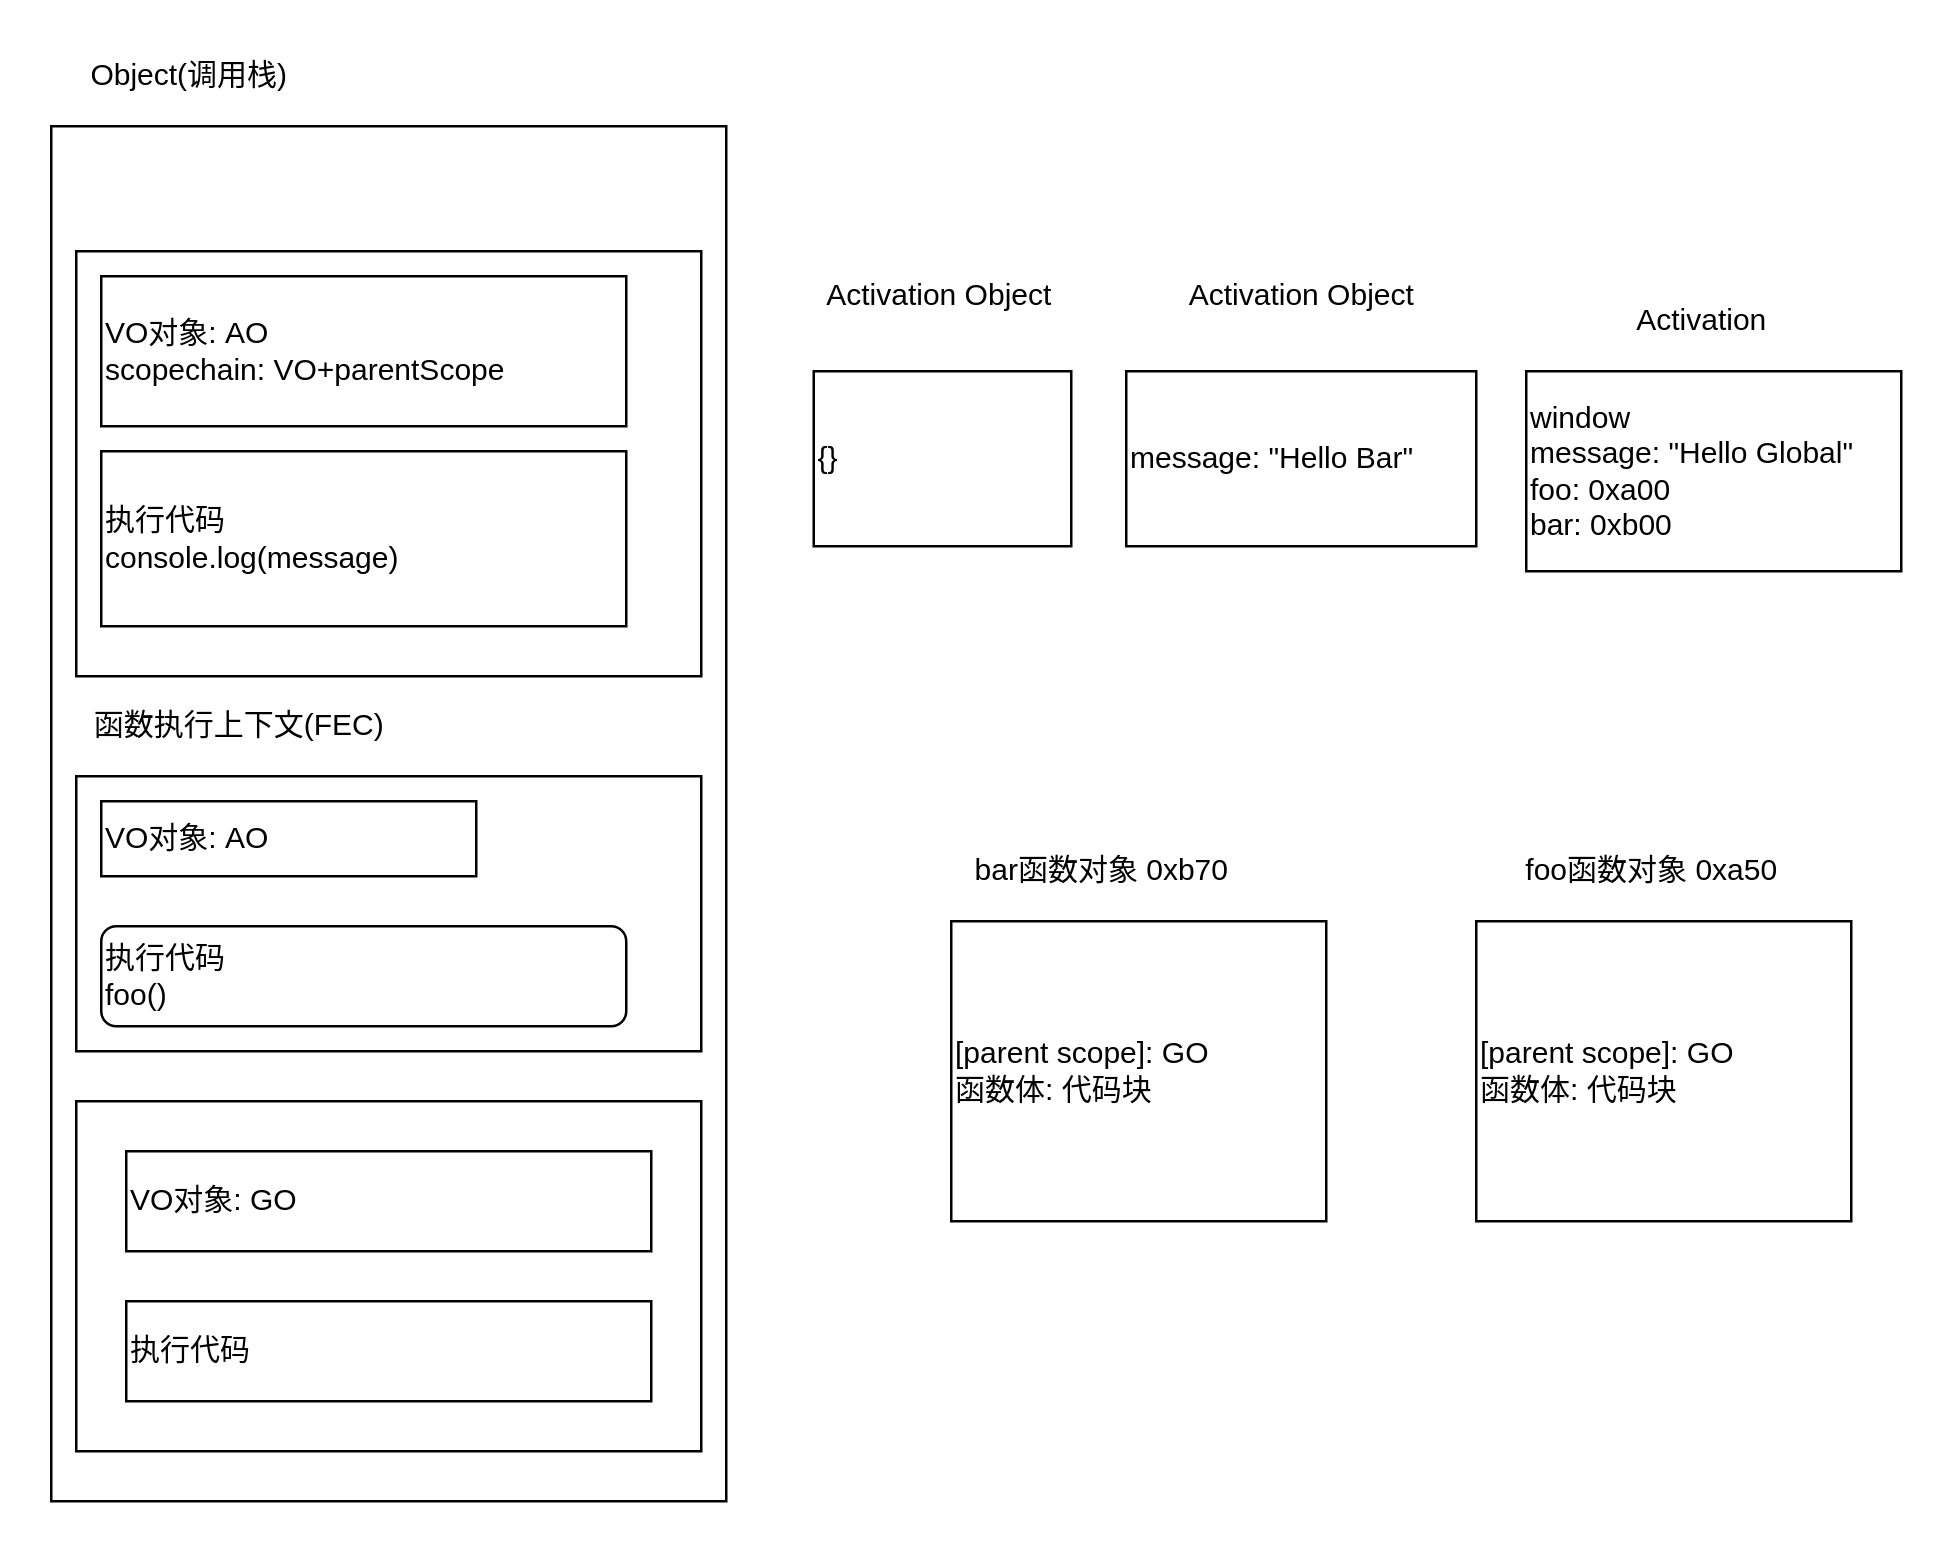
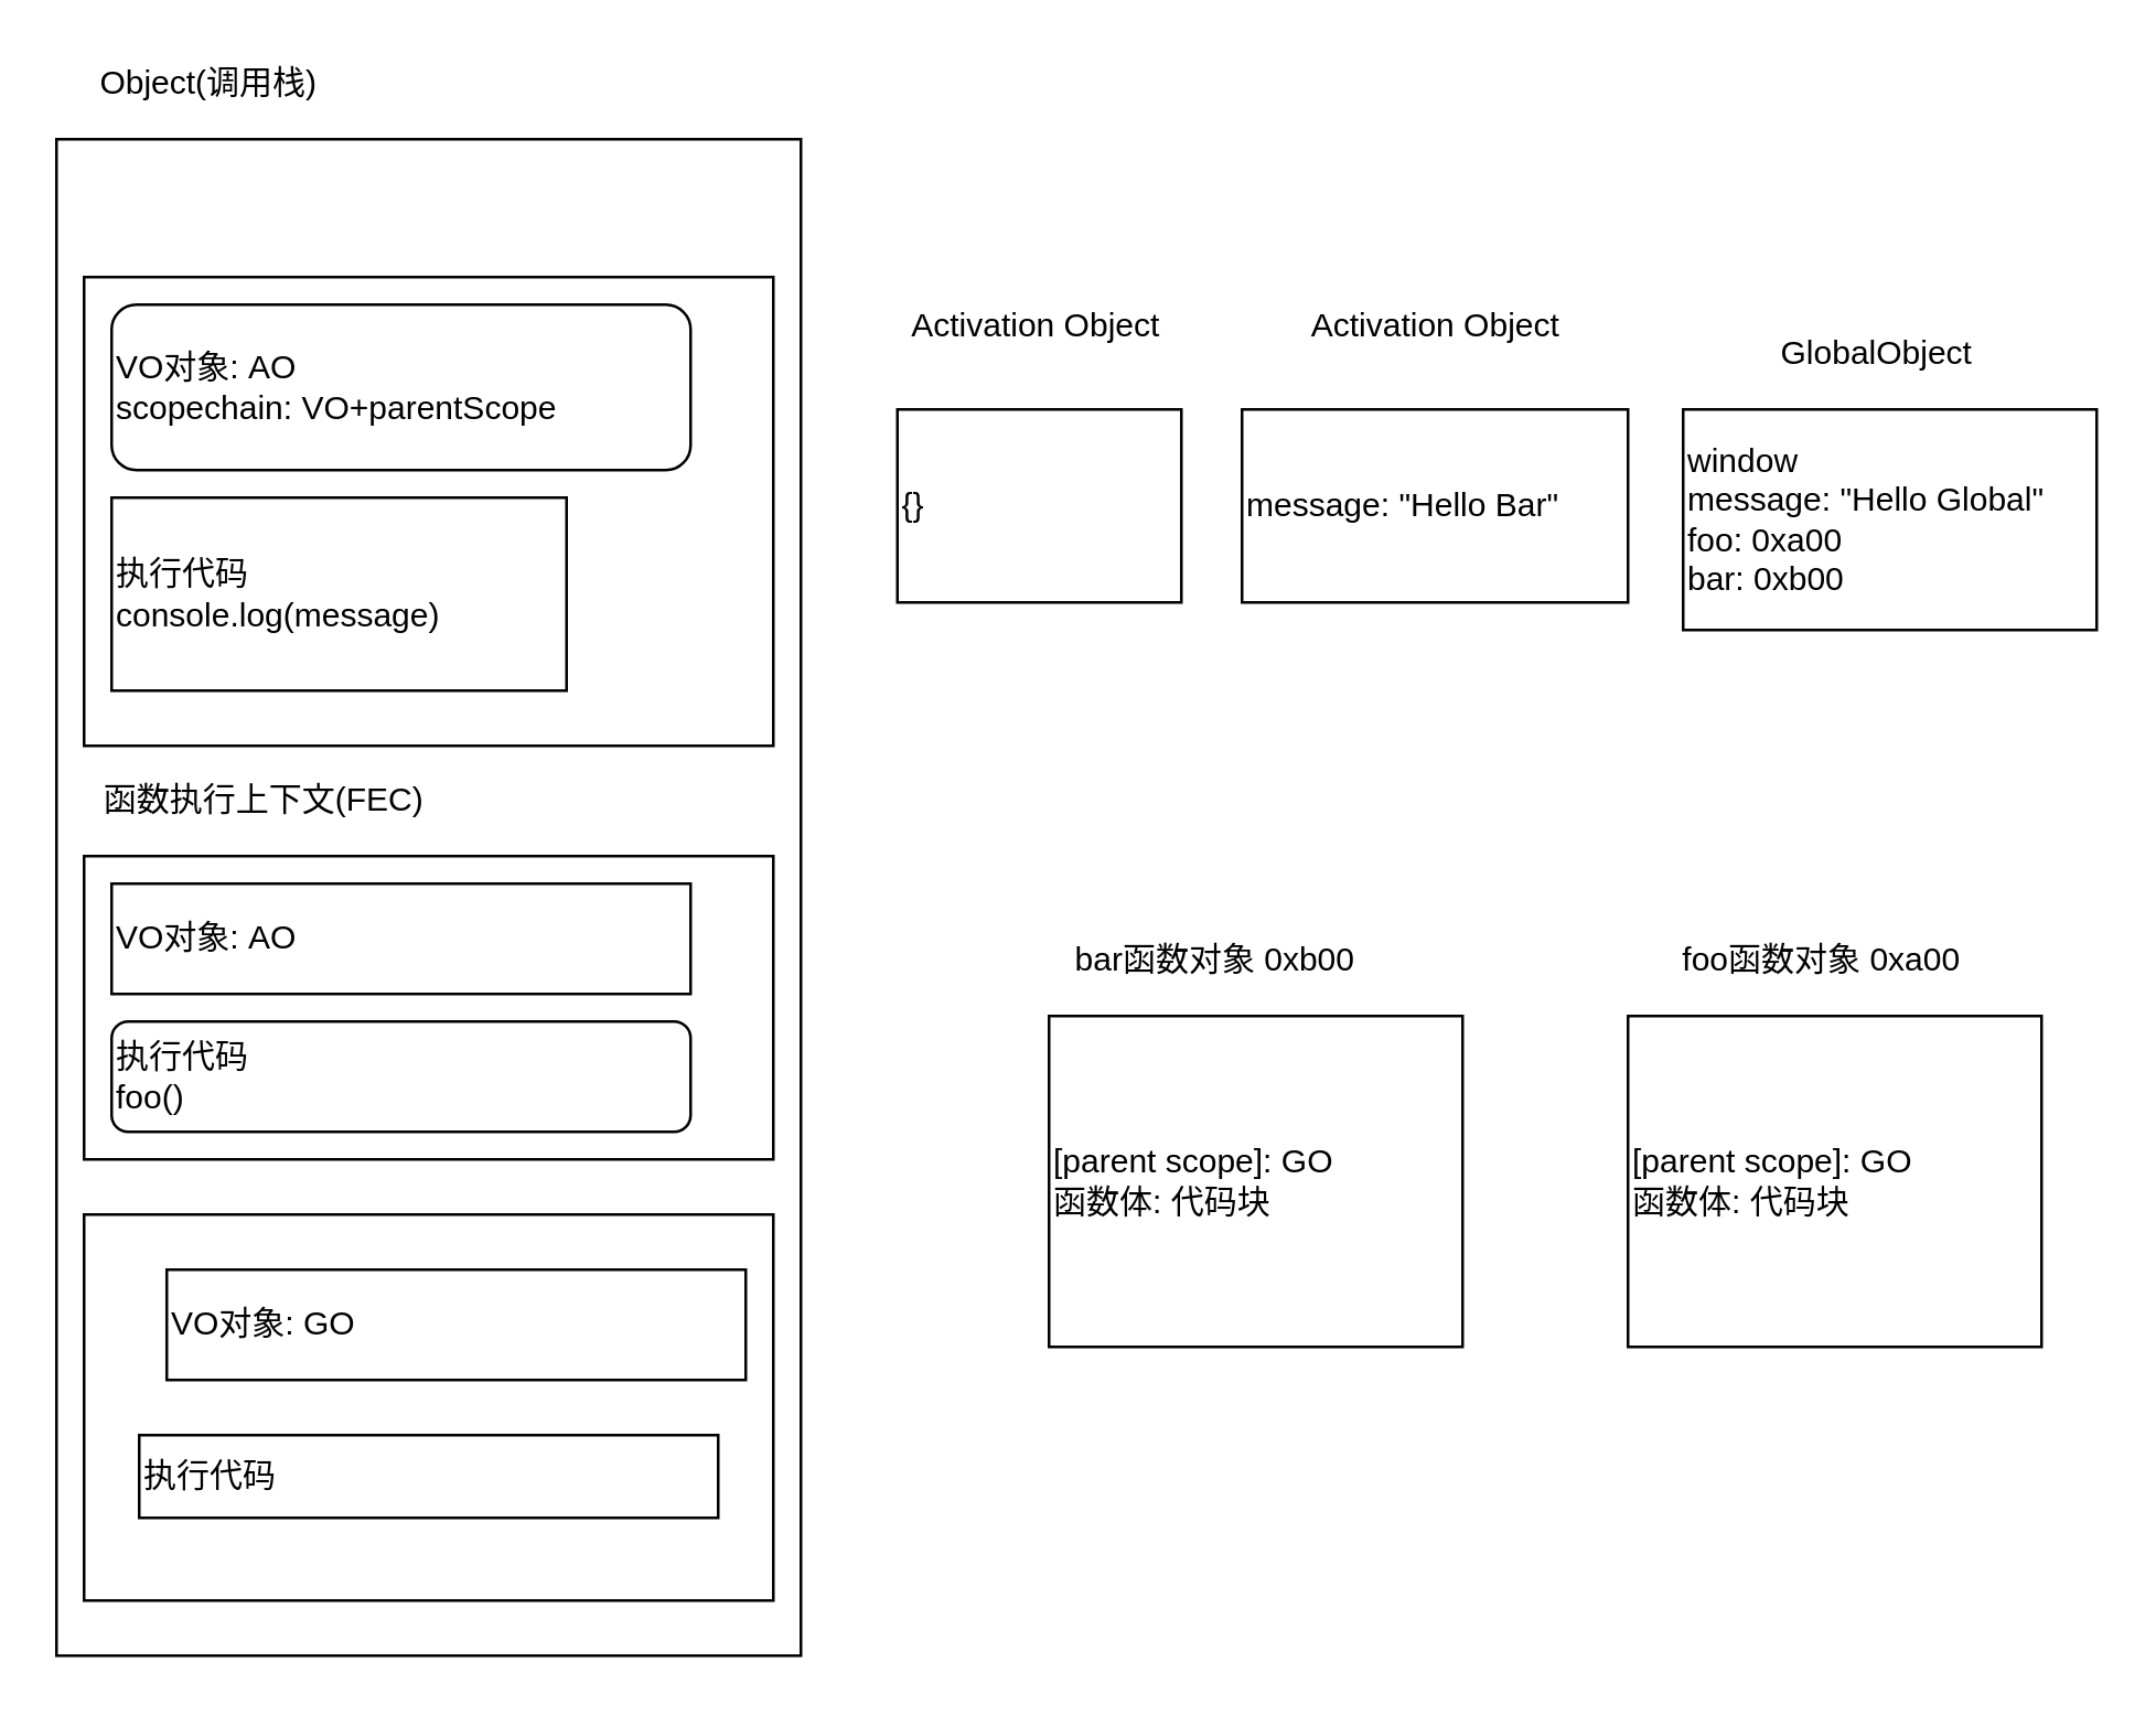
- <mxCell id="5" value="Activation" style="text;html=1;align=center;verticalAlign=middle;resizable=0;points=[];autosize=1;strokeColor=none;" parent="1" vertex="1"><mxGeometry x="640" y="118" width="80" height="20" as="geometry" /></mxCell>
+ <mxCell id="5" value="GlobalObject" style="text;html=1;align=center;verticalAlign=middle;resizable=0;points=[];autosize=1;strokeColor=none;" parent="1" vertex="1"><mxGeometry x="640" y="118" width="80" height="20" as="geometry" /></mxCell>
- <mxCell id="20" value="VO对象: AO&lt;br&gt;scopechain: VO+parentScope" style="rounded=0;whiteSpace=wrap;html=1;align=left;" parent="1" vertex="1"><mxGeometry x="40" y="110" width="210" height="60" as="geometry" /></mxCell>
+ <mxCell id="20" value="VO对象: AO&lt;br&gt;scopechain: VO+parentScope" style="whiteSpace=wrap;html=1;align=left;rounded=1;" parent="1" vertex="1"><mxGeometry x="40" y="110" width="210" height="60" as="geometry" /></mxCell>
- <mxCell id="21" value="执行代码&lt;br&gt;console.log(message)" style="rounded=0;whiteSpace=wrap;html=1;align=left;" parent="1" vertex="1"><mxGeometry x="40" y="180" width="210" height="70" as="geometry" /></mxCell>
+ <mxCell id="21" value="执行代码&lt;br&gt;console.log(message)" style="rounded=0;whiteSpace=wrap;html=1;align=left;" parent="1" vertex="1"><mxGeometry x="40" y="180" width="165" height="70" as="geometry" /></mxCell>
- <mxCell id="15" value="VO对象: AO" style="rounded=0;whiteSpace=wrap;html=1;align=left;" parent="1" vertex="1"><mxGeometry x="40" y="320" width="150" height="30" as="geometry" /></mxCell>
+ <mxCell id="15" value="VO对象: AO" style="rounded=0;whiteSpace=wrap;html=1;align=left;" parent="1" vertex="1"><mxGeometry x="40" y="320" width="210" height="40" as="geometry" /></mxCell>
- <mxCell id="9" value="bar函数对象 0xb70" style="text;html=1;align=center;verticalAlign=middle;resizable=0;points=[];autosize=1;strokeColor=none;" parent="1" vertex="1"><mxGeometry x="380" y="338" width="120" height="20" as="geometry" /></mxCell>
+ <mxCell id="9" value="bar函数对象 0xb00" style="text;html=1;align=center;verticalAlign=middle;resizable=0;points=[];autosize=1;strokeColor=none;" parent="1" vertex="1"><mxGeometry x="380" y="338" width="120" height="20" as="geometry" /></mxCell>
- <mxCell id="7" value="foo函数对象 0xa50" style="text;html=1;align=center;verticalAlign=middle;resizable=0;points=[];autosize=1;strokeColor=none;" parent="1" vertex="1"><mxGeometry x="600" y="338" width="120" height="20" as="geometry" /></mxCell>
+ <mxCell id="7" value="foo函数对象 0xa00" style="text;html=1;align=center;verticalAlign=middle;resizable=0;points=[];autosize=1;strokeColor=none;" parent="1" vertex="1"><mxGeometry x="600" y="338" width="120" height="20" as="geometry" /></mxCell>
- <mxCell id="11" value="VO对象: GO" style="rounded=0;whiteSpace=wrap;html=1;align=left;" parent="1" vertex="1"><mxGeometry x="50" y="460" width="210" height="40" as="geometry" /></mxCell>
+ <mxCell id="11" value="VO对象: GO" style="rounded=0;whiteSpace=wrap;html=1;align=left;" parent="1" vertex="1"><mxGeometry x="60" y="460" width="210" height="40" as="geometry" /></mxCell>
- <mxCell id="12" value="执行代码" style="rounded=0;whiteSpace=wrap;html=1;align=left;" parent="1" vertex="1"><mxGeometry x="50" y="520" width="210" height="40" as="geometry" /></mxCell>
+ <mxCell id="12" value="执行代码" style="rounded=0;whiteSpace=wrap;html=1;align=left;" parent="1" vertex="1"><mxGeometry x="50" y="520" width="210" height="30" as="geometry" /></mxCell>
